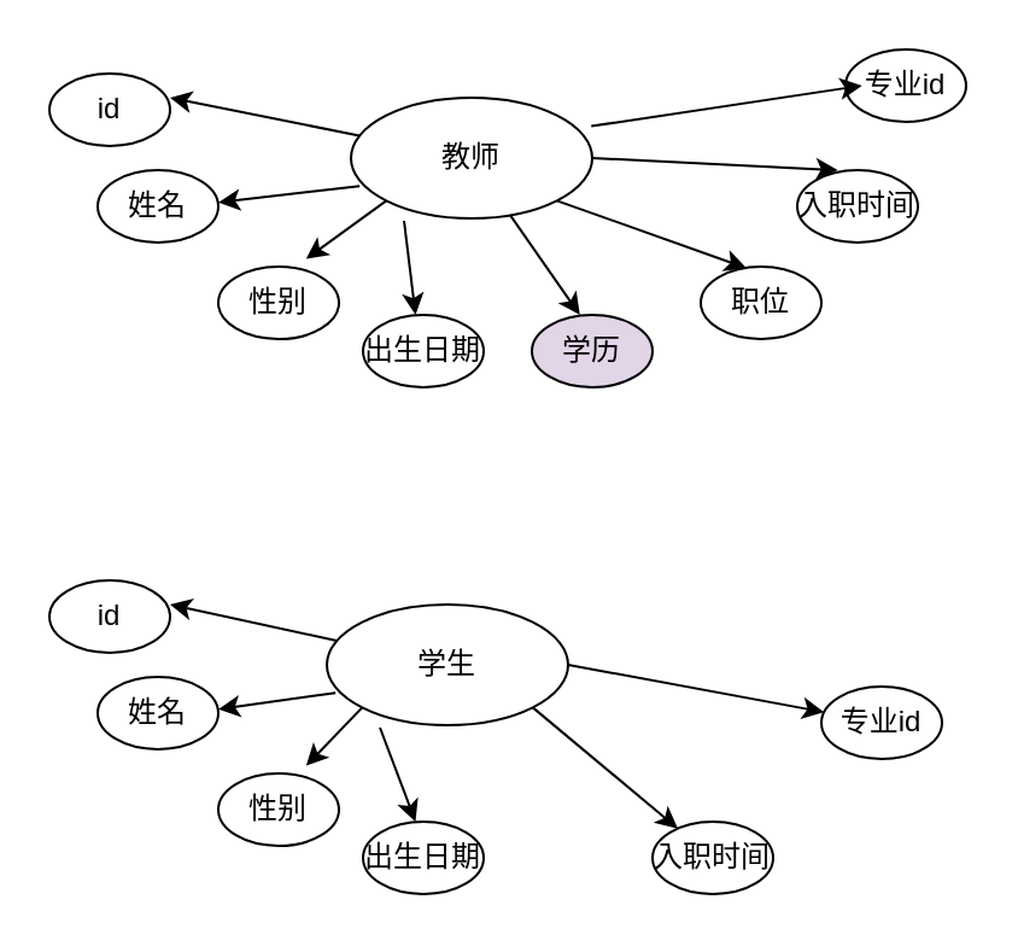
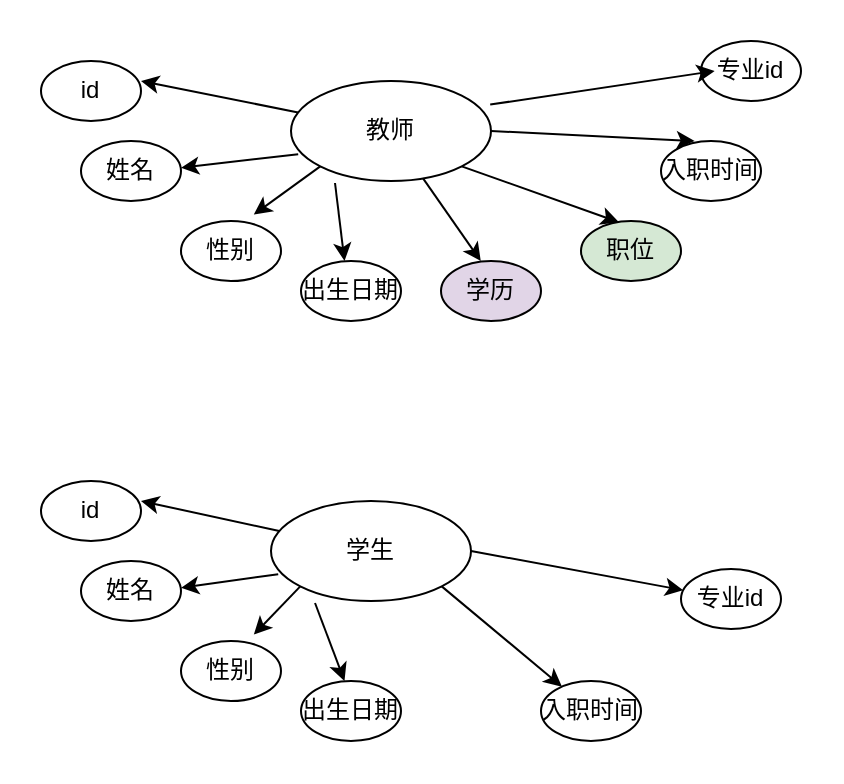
- <mxCell id="8" value="职位" style="ellipse;whiteSpace=wrap;html=1;" parent="1" vertex="1"><mxGeometry x="290" y="110" width="50" height="30" as="geometry" /></mxCell>
+ <mxCell id="8" value="职位" style="ellipse;whiteSpace=wrap;html=1;fillColor=#d5e8d4;" parent="1" vertex="1"><mxGeometry x="290" y="110" width="50" height="30" as="geometry" /></mxCell>
